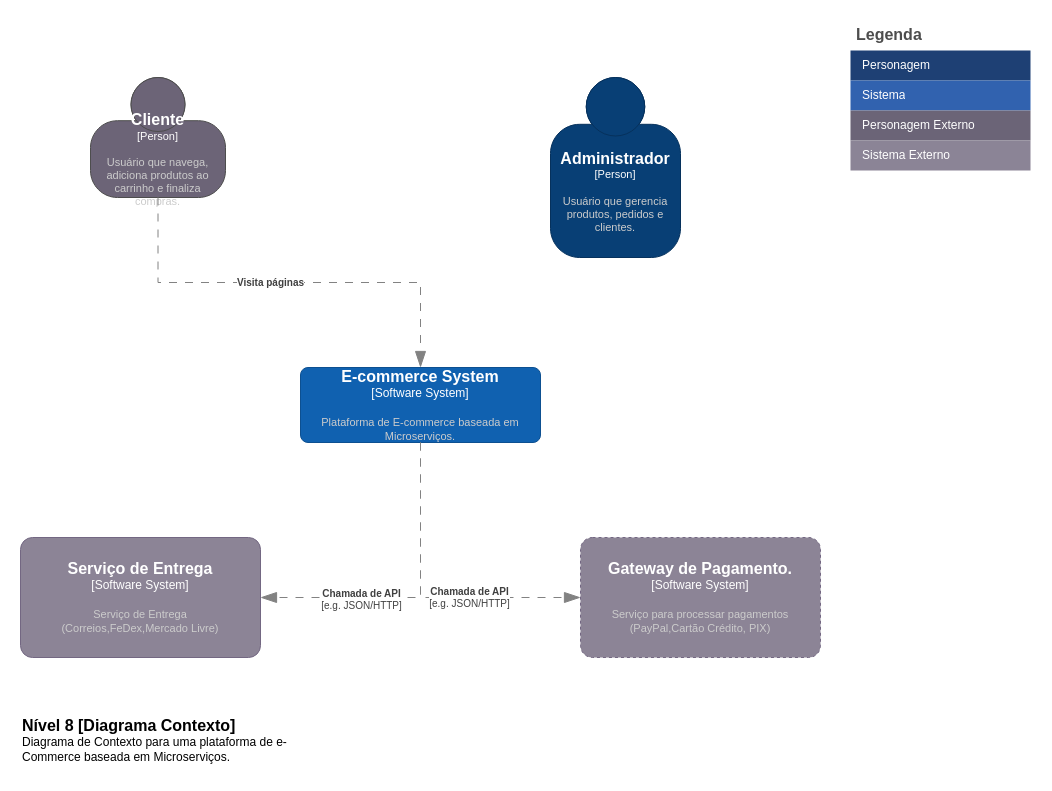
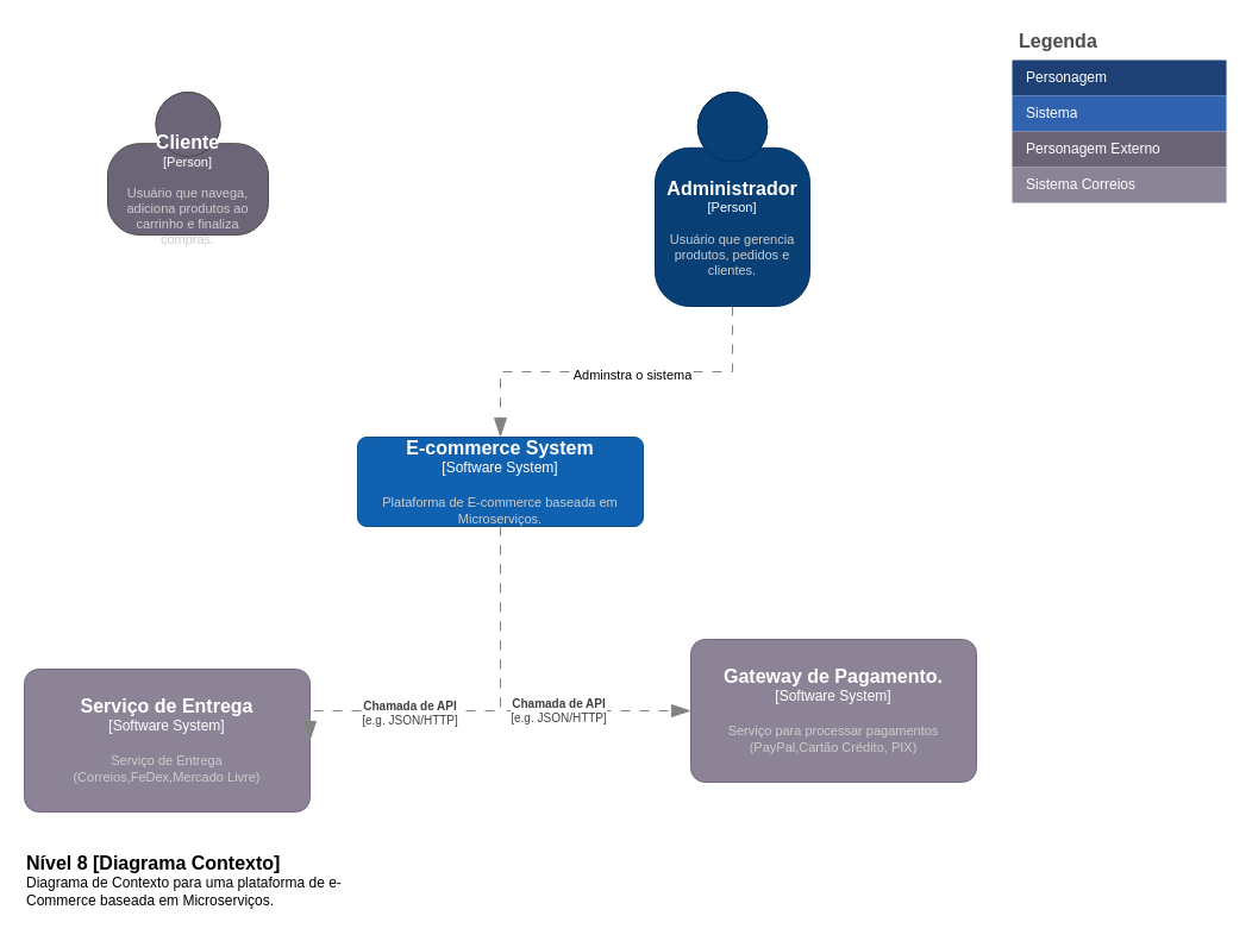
- <mxCell id="19" value="Sistema Externo" style="shape=partialRectangle;html=1;whiteSpace=wrap;connectable=0;strokeColor=inherit;overflow=hidden;fillColor=#8b8496;top=0;left=0;bottom=0;right=0;pointerEvents=1;fontSize=12;align=left;fontColor=#FFFFFF;gradientColor=none;spacingLeft=10;spacingRight=4;" parent="18" vertex="1"><mxGeometry width="180" height="30" as="geometry"><mxRectangle width="180" height="30" as="alternateBounds" /></mxGeometry></mxCell>
+ <mxCell id="19" value="Sistema Correios" style="shape=partialRectangle;html=1;whiteSpace=wrap;connectable=0;strokeColor=inherit;overflow=hidden;fillColor=#8b8496;top=0;left=0;bottom=0;right=0;pointerEvents=1;fontSize=12;align=left;fontColor=#FFFFFF;gradientColor=none;spacingLeft=10;spacingRight=4;" parent="18" vertex="1"><mxGeometry width="180" height="30" as="geometry"><mxRectangle width="180" height="30" as="alternateBounds" /></mxGeometry></mxCell>
- <mxCell id="8" value="&lt;div style=&quot;text-align: left&quot;&gt;&lt;div style=&quot;text-align: center&quot;&gt;&lt;b&gt;Visita páginas&lt;/b&gt;&lt;/div&gt;" style="endArrow=blockThin;html=1;fontSize=10;fontColor=#404040;strokeWidth=1;endFill=1;strokeColor=#828282;elbow=vertical;metaEdit=1;endSize=14;startSize=14;jumpStyle=arc;jumpSize=16;rounded=0;edgeStyle=orthogonalEdgeStyle;exitX=0.5;exitY=1;exitDx=0;exitDy=0;exitPerimeter=0;entryX=0.5;entryY=0;entryDx=0;entryDy=0;entryPerimeter=0;dashed=1;dashPattern=8 8;" parent="1" source="2" target="4" edge="1"><mxGeometry x="-0.088" width="240" relative="1" as="geometry"><mxPoint x="10" y="387" as="sourcePoint" /><mxPoint x="250" y="387" as="targetPoint" /><mxPoint as="offset" /></mxGeometry></mxCell>
+ <mxCell id="9" value="" style="endArrow=blockThin;html=1;fontSize=10;fontColor=#404040;strokeWidth=1;endFill=1;strokeColor=#828282;elbow=vertical;metaEdit=1;endSize=14;startSize=14;jumpStyle=arc;jumpSize=16;rounded=0;edgeStyle=orthogonalEdgeStyle;exitX=0.5;exitY=1;exitDx=0;exitDy=0;exitPerimeter=0;entryX=0.5;entryY=0;entryDx=0;entryDy=0;entryPerimeter=0;dashed=1;dashPattern=8 8;" parent="1" source="3" target="4" edge="1"><mxGeometry width="240" relative="1" as="geometry"><mxPoint x="830" y="357" as="sourcePoint" /><mxPoint x="1070" y="357" as="targetPoint" /></mxGeometry></mxCell>
+ <mxCell id="10" value="Adminstra o sistema" style="edgeLabel;html=1;align=center;verticalAlign=middle;resizable=0;points=[];" parent="9" vertex="1" connectable="0"><mxGeometry x="-0.118" y="2" relative="1" as="geometry"><mxPoint x="-5" as="offset" /></mxGeometry></mxCell>
- <mxCell id="20" value="&lt;font style=&quot;font-size: 16px&quot;&gt;&lt;b&gt;Serviço de Entrega&lt;/b&gt;&lt;/font&gt;&lt;div&gt;[Software System]&lt;/div&gt;&lt;br&gt;&lt;div&gt;&lt;font style=&quot;font-size: 11px&quot;&gt;&lt;font color=&quot;#cccccc&quot;&gt;Serviço de Entrega &#10;(Correios,FeDex,Mercado Livre)&lt;/font&gt;&lt;/div&gt;" style="rounded=1;whiteSpace=wrap;html=1;labelBackgroundColor=none;fillColor=#8C8496;fontColor=#ffffff;align=center;arcSize=10;strokeColor=#736782;metaEdit=1;resizable=0;points=[[0.25,0,0],[0.5,0,0],[0.75,0,0],[1,0.25,0],[1,0.5,0],[1,0.75,0],[0.75,1,0],[0.5,1,0],[0.25,1,0],[0,0.75,0],[0,0.5,0],[0,0.25,0]];" parent="1" vertex="1"><mxGeometry x="20" y="537" width="240" height="120" as="geometry" /></mxCell>
+ <mxCell id="20" value="&lt;font style=&quot;font-size: 16px&quot;&gt;&lt;b&gt;Serviço de Entrega&lt;/b&gt;&lt;/font&gt;&lt;div&gt;[Software System]&lt;/div&gt;&lt;br&gt;&lt;div&gt;&lt;font style=&quot;font-size: 11px&quot;&gt;&lt;font color=&quot;#cccccc&quot;&gt;Serviço de Entrega &#10;(Correios,FeDex,Mercado Livre)&lt;/font&gt;&lt;/div&gt;" style="rounded=1;whiteSpace=wrap;html=1;labelBackgroundColor=none;fillColor=#8C8496;fontColor=#ffffff;align=center;arcSize=10;strokeColor=#736782;metaEdit=1;resizable=0;points=[[0.25,0,0],[0.5,0,0],[0.75,0,0],[1,0.25,0],[1,0.5,0],[1,0.75,0],[0.75,1,0],[0.5,1,0],[0.25,1,0],[0,0.75,0],[0,0.5,0],[0,0.25,0]];" parent="1" vertex="1"><mxGeometry x="20" y="562" width="240" height="120" as="geometry" /></mxCell>
- <mxCell id="5" value="&lt;font style=&quot;font-size: 16px&quot;&gt;&lt;b&gt;Gateway de Pagamento.&lt;/b&gt;&lt;/font&gt;&lt;div&gt;[Software System]&lt;/div&gt;&lt;br&gt;&lt;div&gt;&lt;font style=&quot;font-size: 11px&quot;&gt;&lt;font color=&quot;#cccccc&quot;&gt;Serviço para processar pagamentos&#10;(PayPal,Cartão Crédito, PIX)&lt;/font&gt;&lt;/div&gt;" style="rounded=1;whiteSpace=wrap;html=1;labelBackgroundColor=none;fillColor=#8C8496;fontColor=#ffffff;align=center;arcSize=10;strokeColor=#736782;metaEdit=1;resizable=0;points=[[0.25,0,0],[0.5,0,0],[0.75,0,0],[1,0.25,0],[1,0.5,0],[1,0.75,0],[0.75,1,0],[0.5,1,0],[0.25,1,0],[0,0.75,0],[0,0.5,0],[0,0.25,0]];dashed=1;" parent="1" vertex="1"><mxGeometry x="580" y="537" width="240" height="120" as="geometry" /></mxCell>
+ <mxCell id="5" value="&lt;font style=&quot;font-size: 16px&quot;&gt;&lt;b&gt;Gateway de Pagamento.&lt;/b&gt;&lt;/font&gt;&lt;div&gt;[Software System]&lt;/div&gt;&lt;br&gt;&lt;div&gt;&lt;font style=&quot;font-size: 11px&quot;&gt;&lt;font color=&quot;#cccccc&quot;&gt;Serviço para processar pagamentos&#10;(PayPal,Cartão Crédito, PIX)&lt;/font&gt;&lt;/div&gt;" style="rounded=1;whiteSpace=wrap;html=1;labelBackgroundColor=none;fillColor=#8C8496;fontColor=#ffffff;align=center;arcSize=10;strokeColor=#736782;metaEdit=1;resizable=0;points=[[0.25,0,0],[0.5,0,0],[0.75,0,0],[1,0.25,0],[1,0.5,0],[1,0.75,0],[0.75,1,0],[0.5,1,0],[0.25,1,0],[0,0.75,0],[0,0.5,0],[0,0.25,0]];" parent="1" vertex="1"><mxGeometry x="580" y="537" width="240" height="120" as="geometry" /></mxCell>
